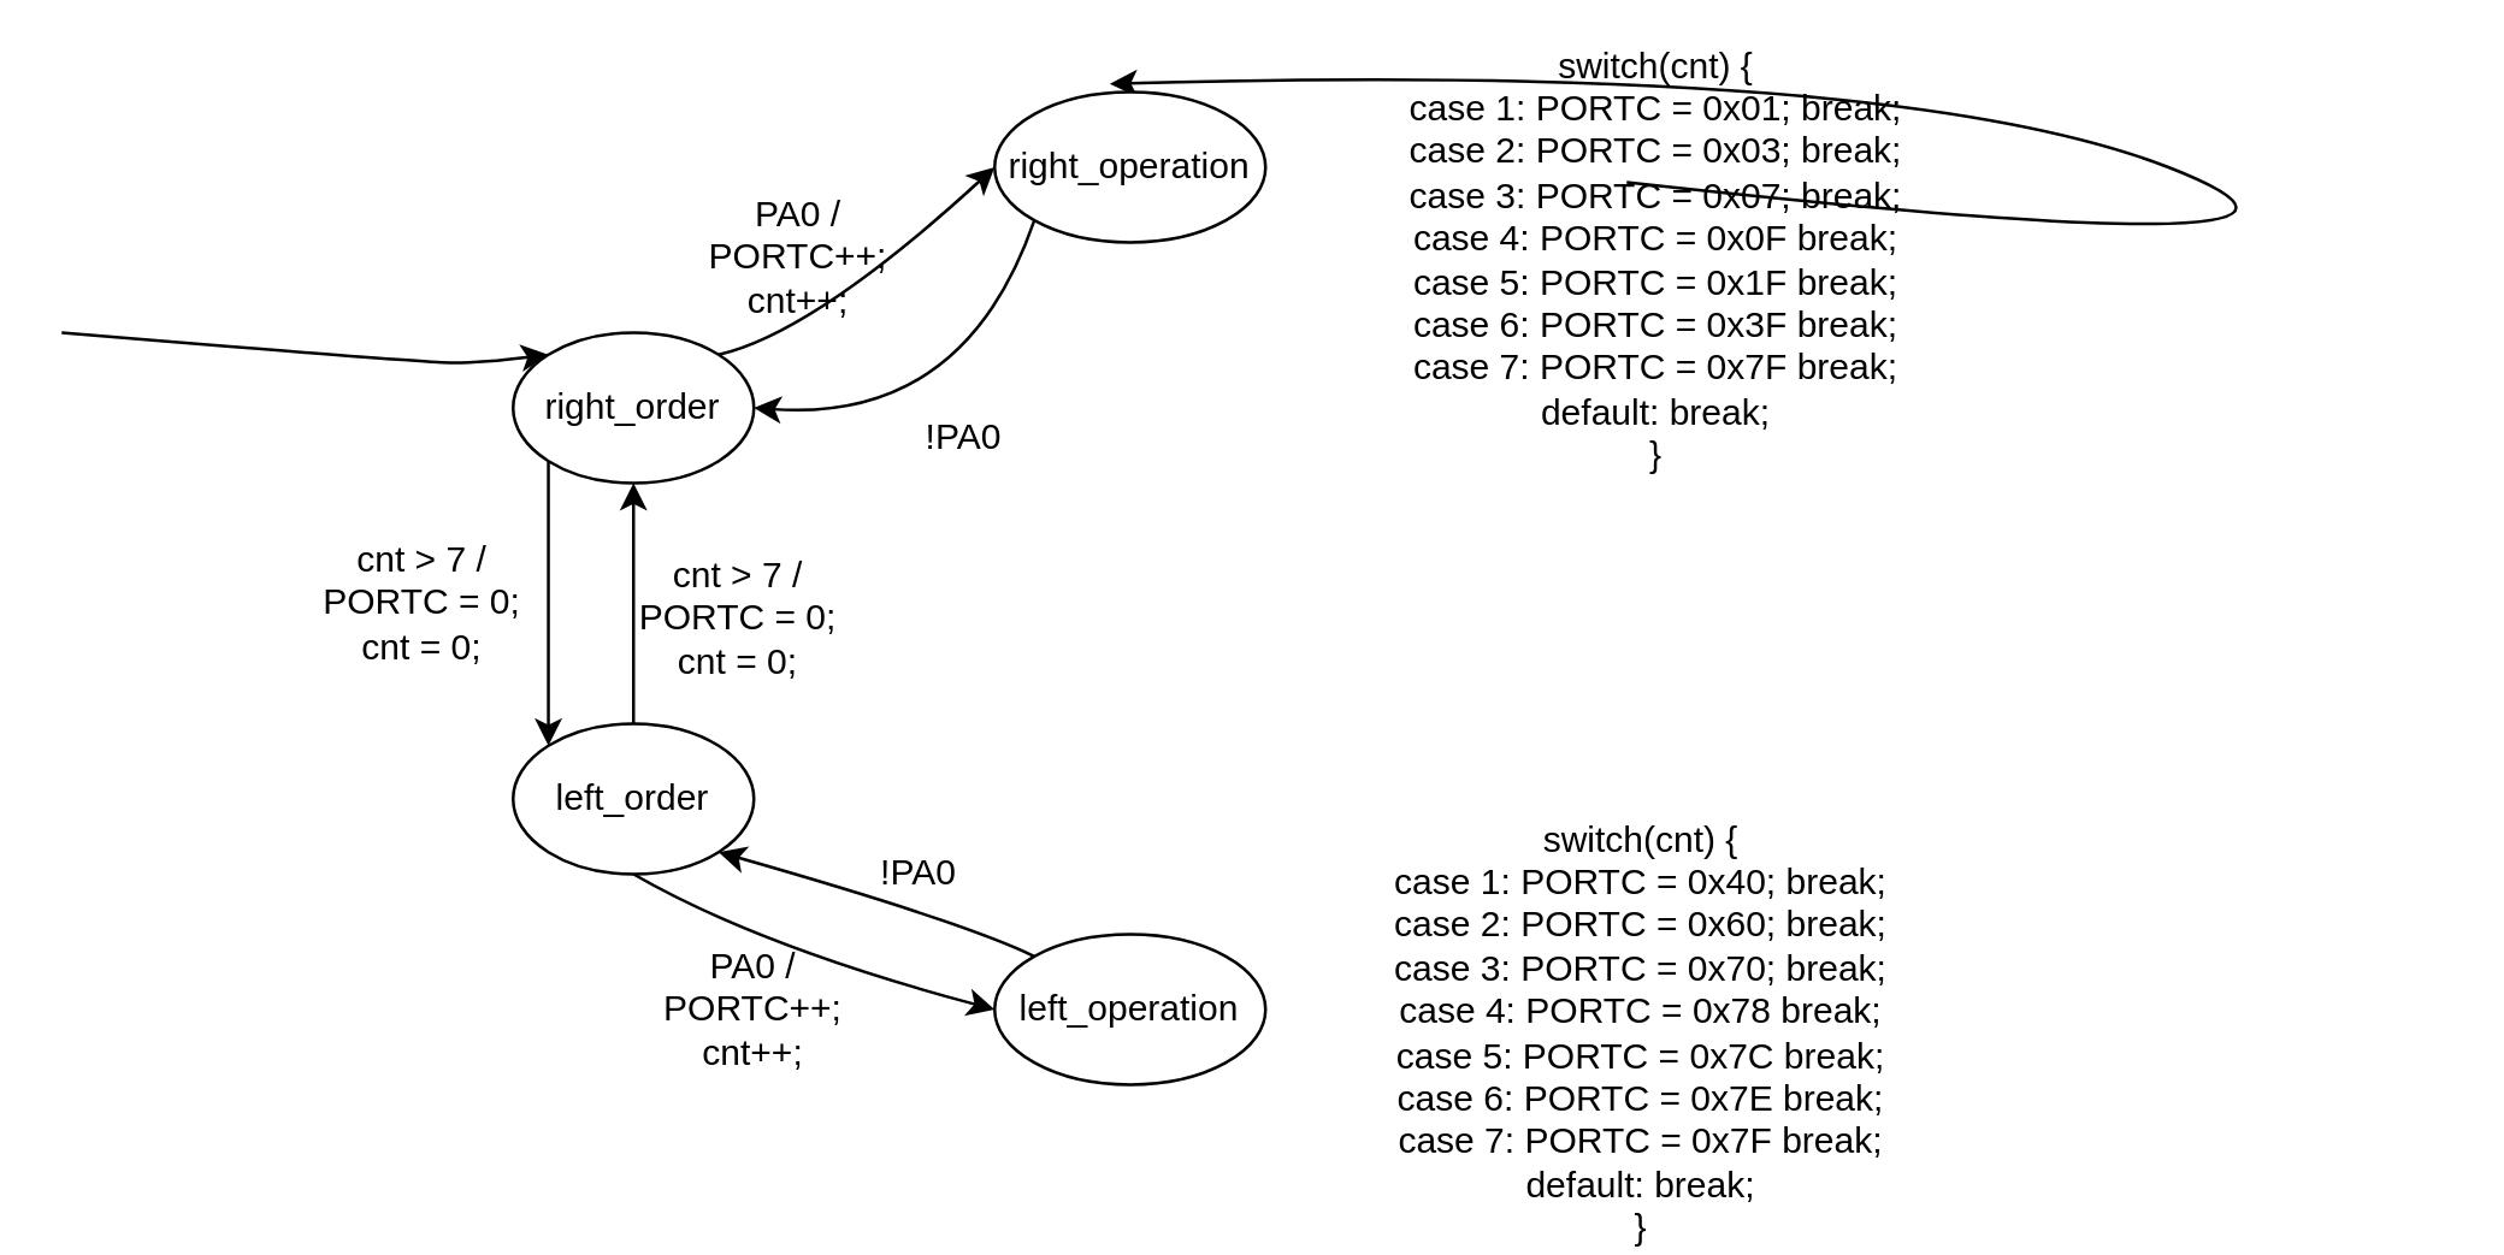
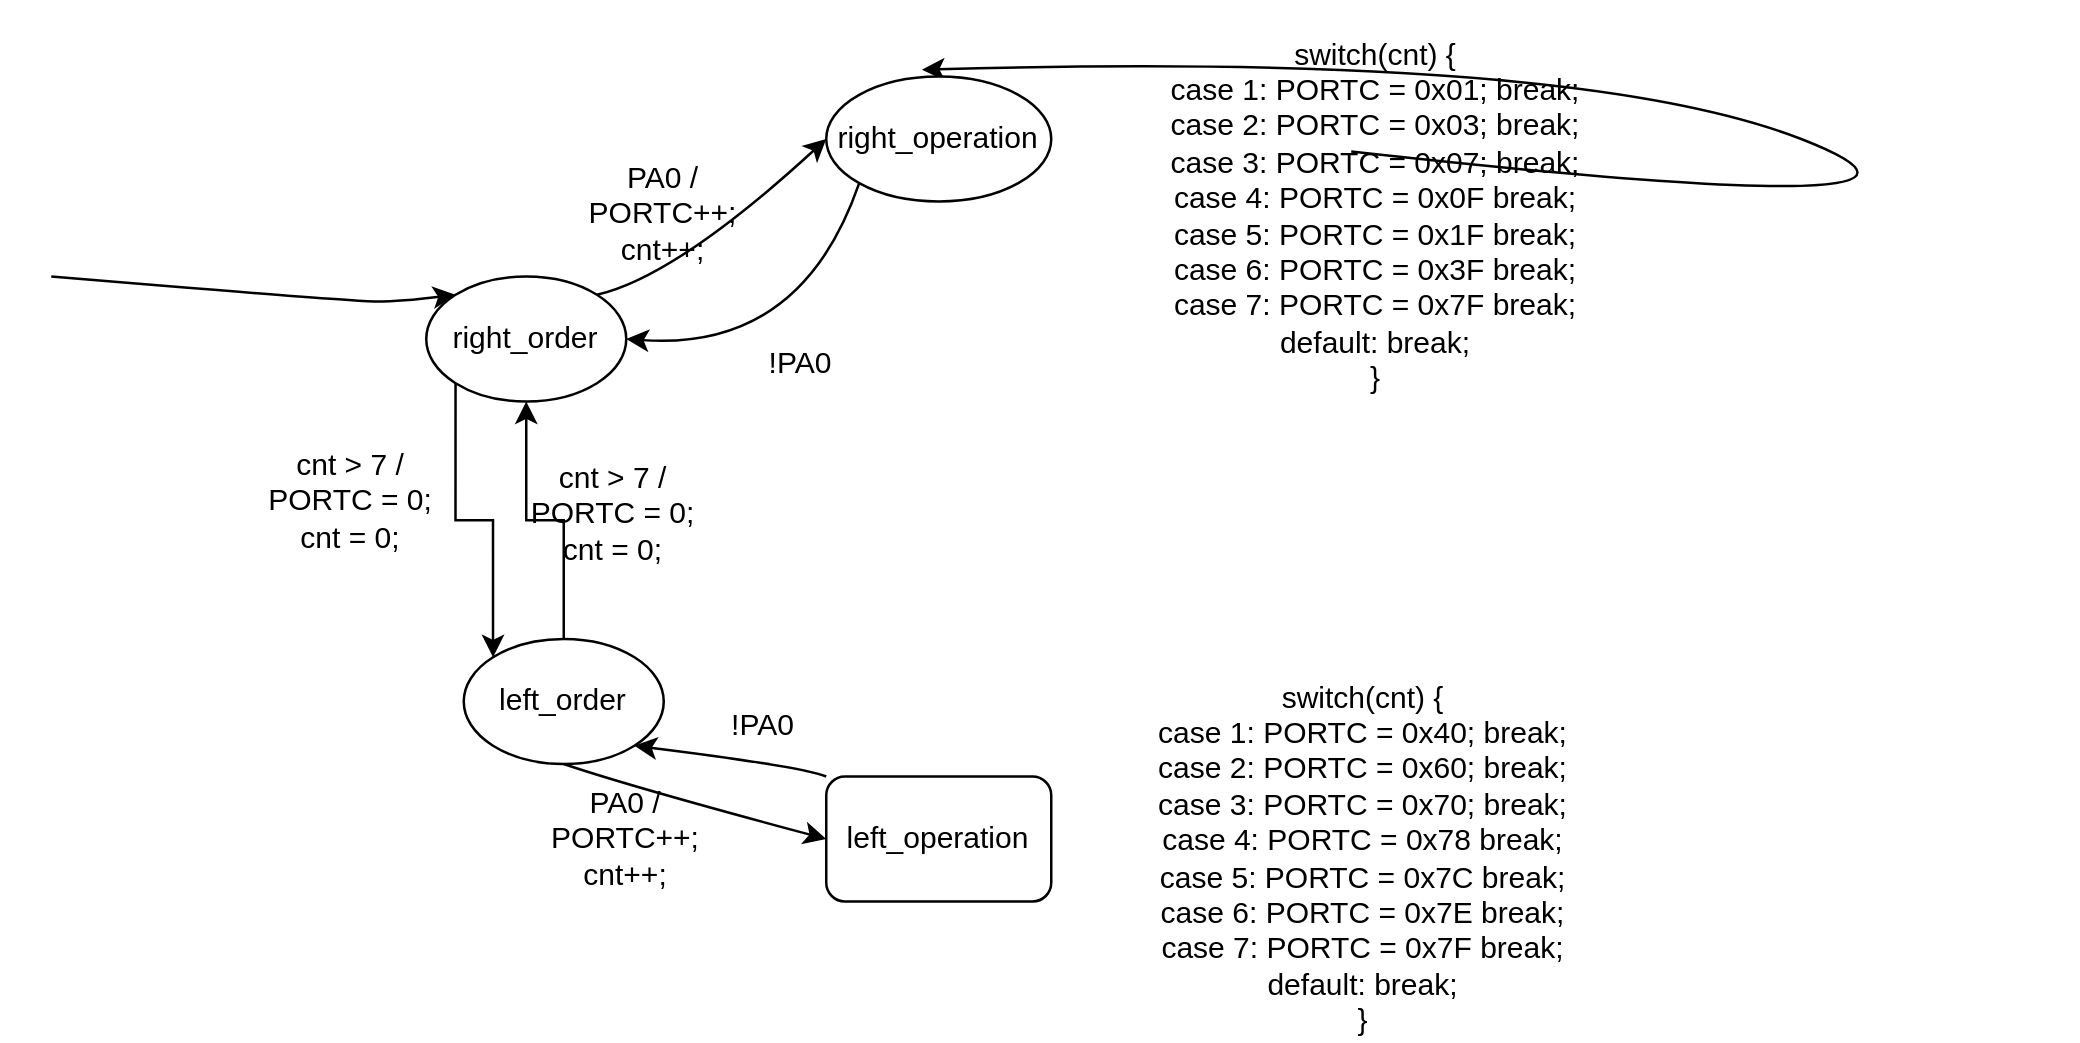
- <mxCell id="7" value="left_order" style="ellipse;whiteSpace=wrap;html=1;" vertex="1" parent="1"><mxGeometry x="170" y="240" width="80" height="50" as="geometry" /></mxCell>
+ <mxCell id="7" value="left_order" style="ellipse;whiteSpace=wrap;html=1;" vertex="1" parent="1"><mxGeometry x="185" y="255" width="80" height="50" as="geometry" /></mxCell>
- <mxCell id="9" value="left_operation" style="ellipse;whiteSpace=wrap;html=1;" vertex="1" parent="1"><mxGeometry x="330" y="310" width="90" height="50" as="geometry" /></mxCell>
+ <mxCell id="9" value="left_operation" style="whiteSpace=wrap;html=1;rounded=1;" vertex="1" parent="1"><mxGeometry x="330" y="310" width="90" height="50" as="geometry" /></mxCell>
